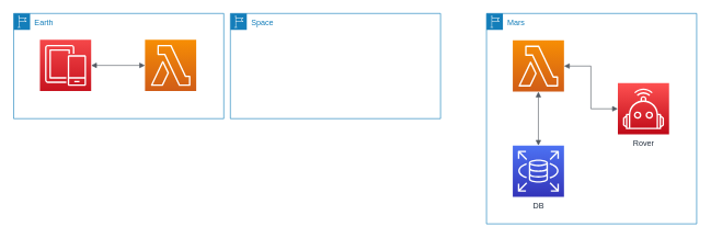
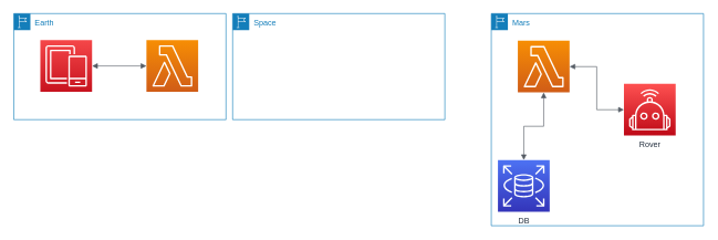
- <mxCell id="5" value="DB" style="outlineConnect=0;fontColor=#232F3E;gradientColor=#4D72F3;gradientDirection=north;fillColor=#3334B9;strokeColor=#ffffff;dashed=0;verticalLabelPosition=bottom;verticalAlign=top;align=center;html=1;fontSize=12;fontStyle=0;aspect=fixed;shape=mxgraph.aws4.resourceIcon;resIcon=mxgraph.aws4.rds;" vertex="1" parent="1"><mxGeometry x="780" y="221" width="78" height="78" as="geometry" /></mxCell>
+ <mxCell id="5" value="DB" style="outlineConnect=0;fontColor=#232F3E;gradientColor=#4D72F3;gradientDirection=north;fillColor=#3334B9;strokeColor=#ffffff;dashed=0;verticalLabelPosition=bottom;verticalAlign=top;align=center;html=1;fontSize=12;fontStyle=0;aspect=fixed;shape=mxgraph.aws4.resourceIcon;resIcon=mxgraph.aws4.rds;" vertex="1" parent="1"><mxGeometry x="750" y="241" width="78" height="78" as="geometry" /></mxCell>
